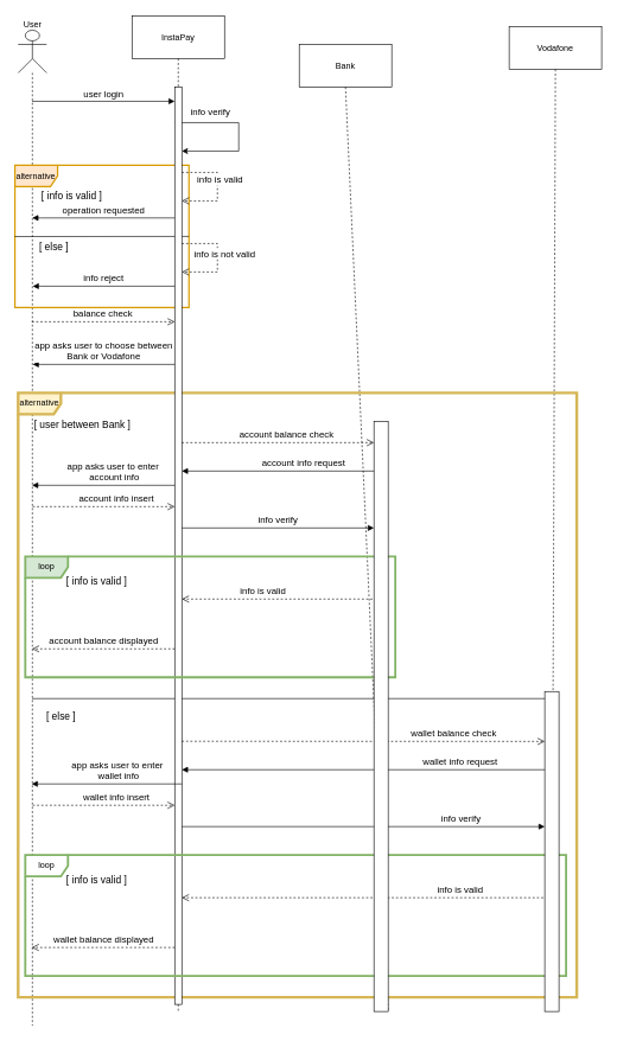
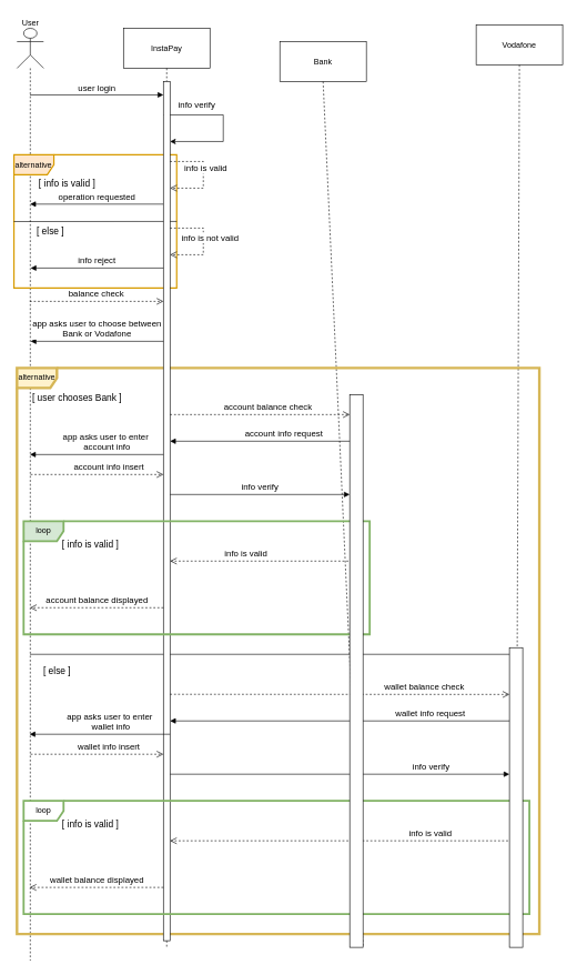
- <mxCell id="3" value="InstaPay" style="shape=rect;html=1;whiteSpace=wrap;align=center;" parent="1" vertex="1"><mxGeometry x="185" y="22" width="130" height="60" as="geometry" /></mxCell>
+ <mxCell id="3" value="InstaPay" style="shape=rect;html=1;whiteSpace=wrap;align=center;" parent="1" vertex="1"><mxGeometry x="185" y="42" width="130" height="60" as="geometry" /></mxCell>
- <mxCell id="20" value="[ user between Bank ]" style="text;html=1;align=center;verticalAlign=middle;resizable=0;points=[];autosize=1;strokeColor=none;fillColor=none;fontSize=14;" parent="1" vertex="1"><mxGeometry x="35" y="582" width="160" height="30" as="geometry" /></mxCell>
+ <mxCell id="20" value="[ user chooses Bank ]" style="text;html=1;align=center;verticalAlign=middle;resizable=0;points=[];autosize=1;strokeColor=none;fillColor=none;fontSize=14;" parent="1" vertex="1"><mxGeometry x="35" y="582" width="160" height="30" as="geometry" /></mxCell>
